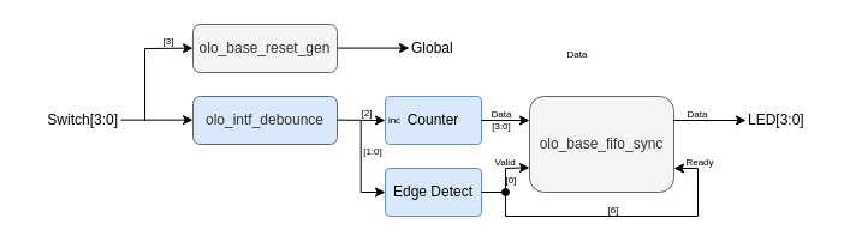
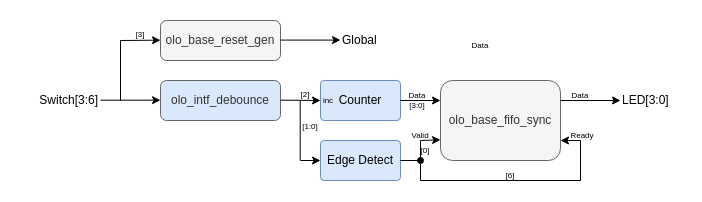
- <mxCell id="8" value="Switch[3:0]" style="text;html=1;align=right;verticalAlign=middle;whiteSpace=wrap;rounded=0;" parent="1" vertex="1"><mxGeometry x="20" y="90" width="80" height="20" as="geometry" /></mxCell>
+ <mxCell id="8" value="Switch[3:6]" style="text;html=1;align=right;verticalAlign=middle;whiteSpace=wrap;rounded=0;" parent="1" vertex="1"><mxGeometry x="20" y="90" width="80" height="20" as="geometry" /></mxCell>
